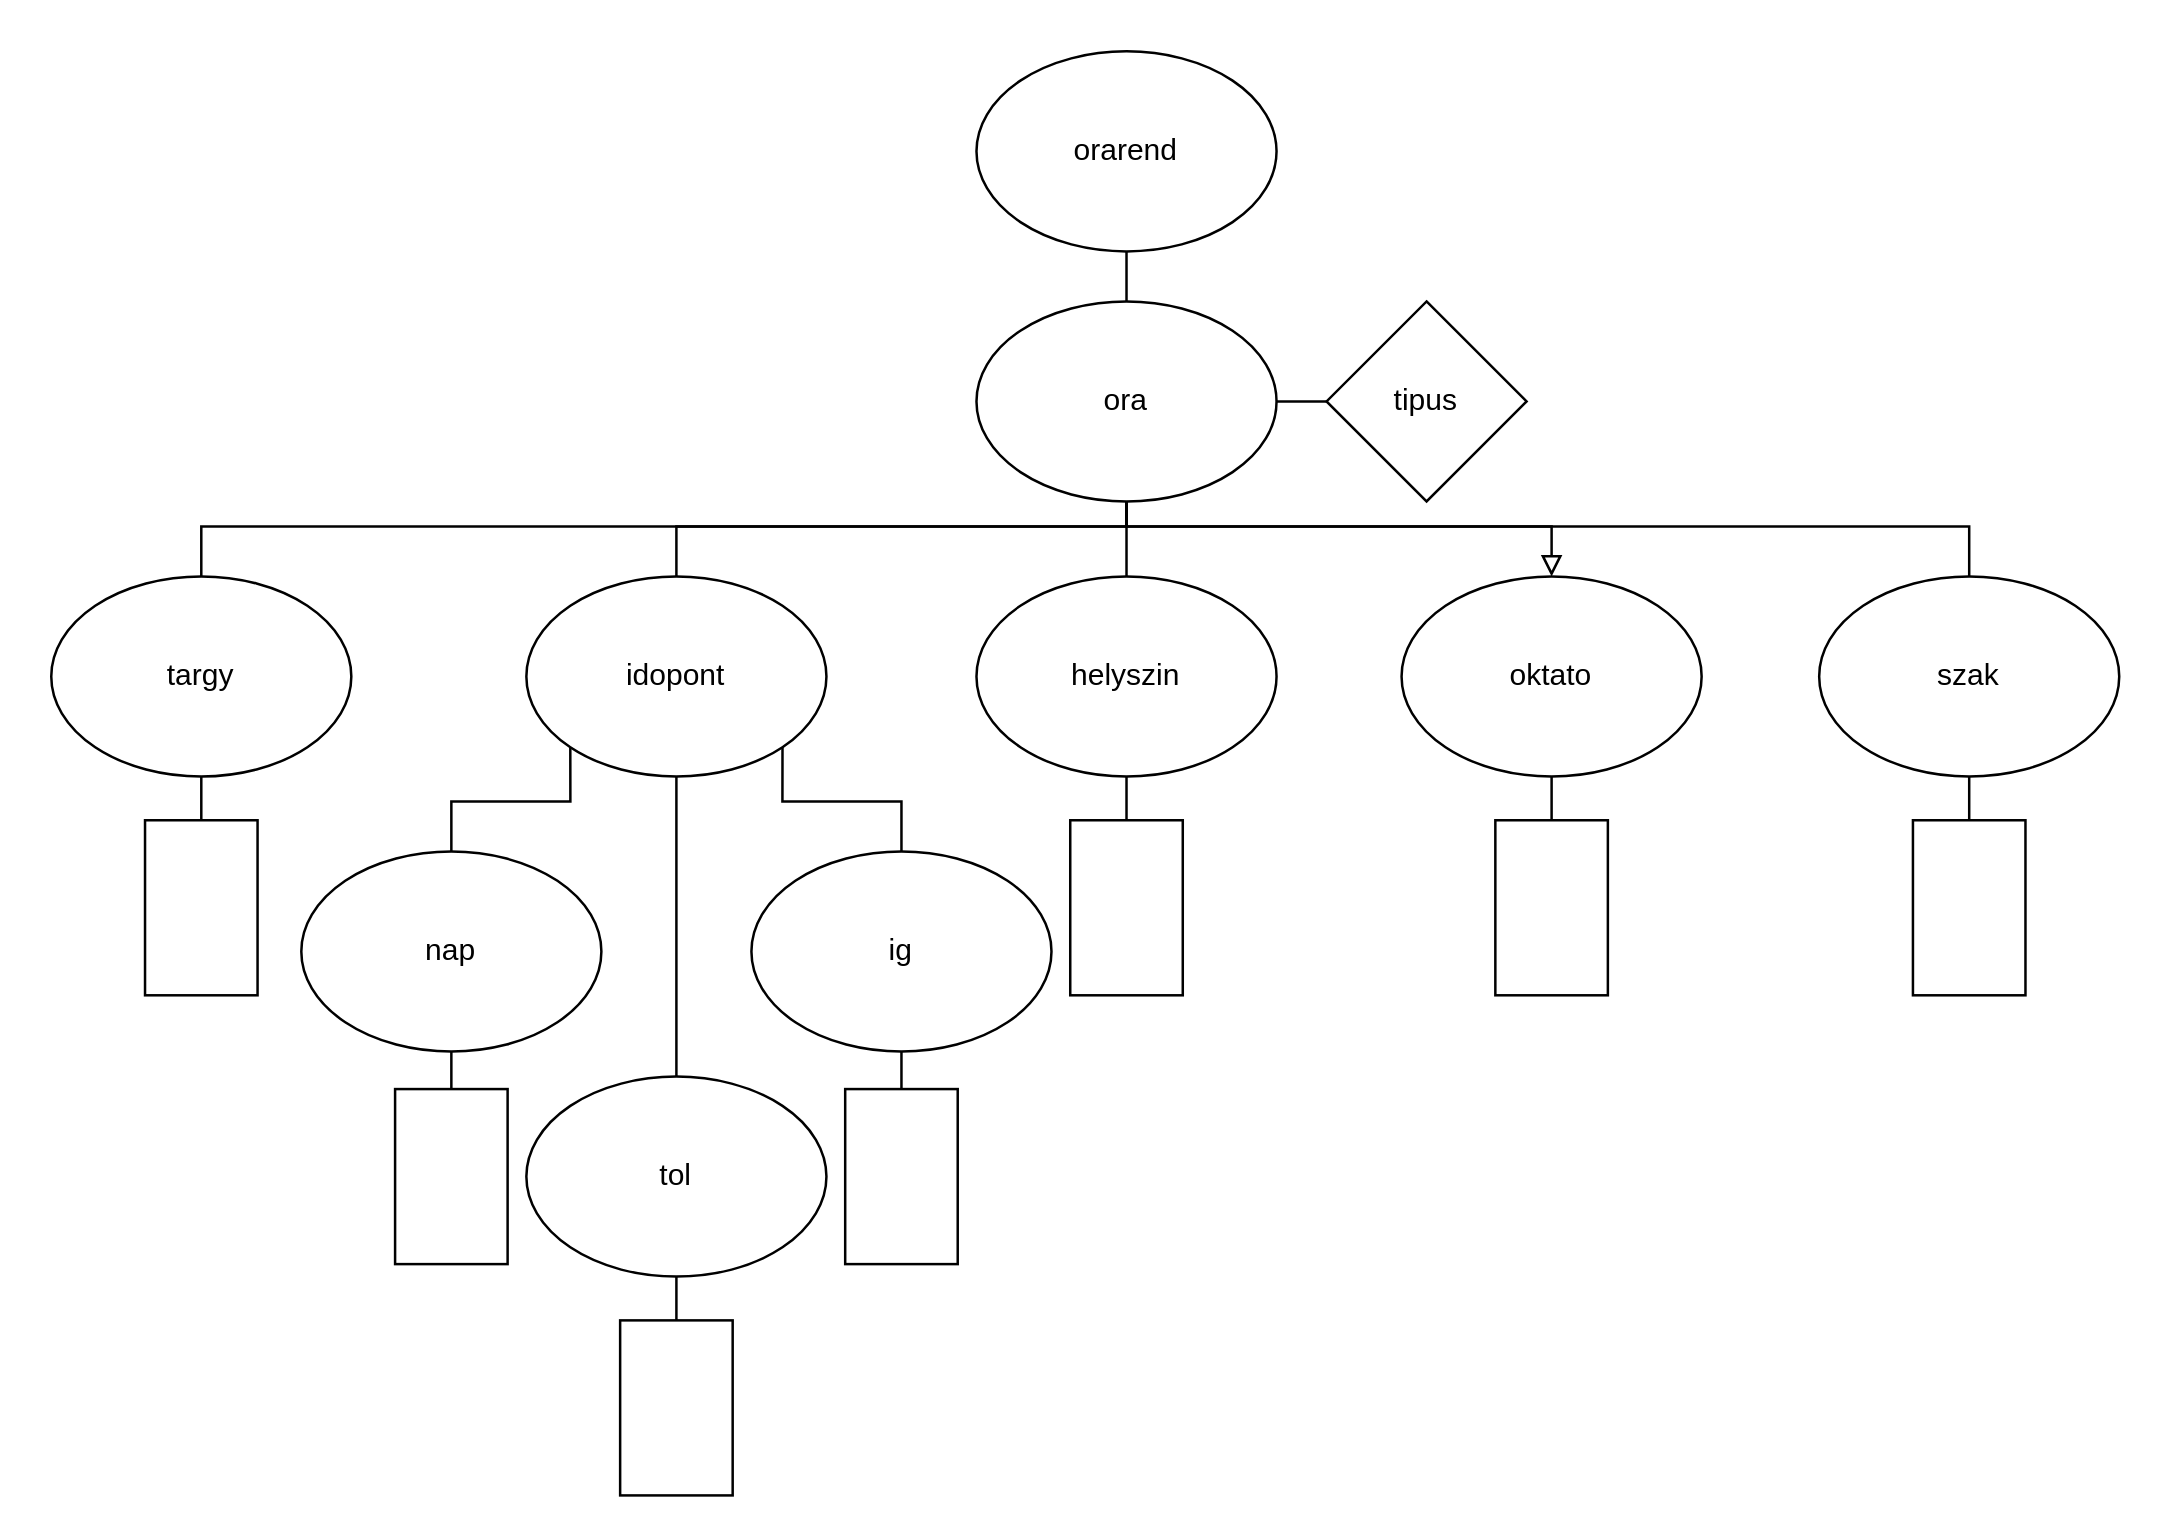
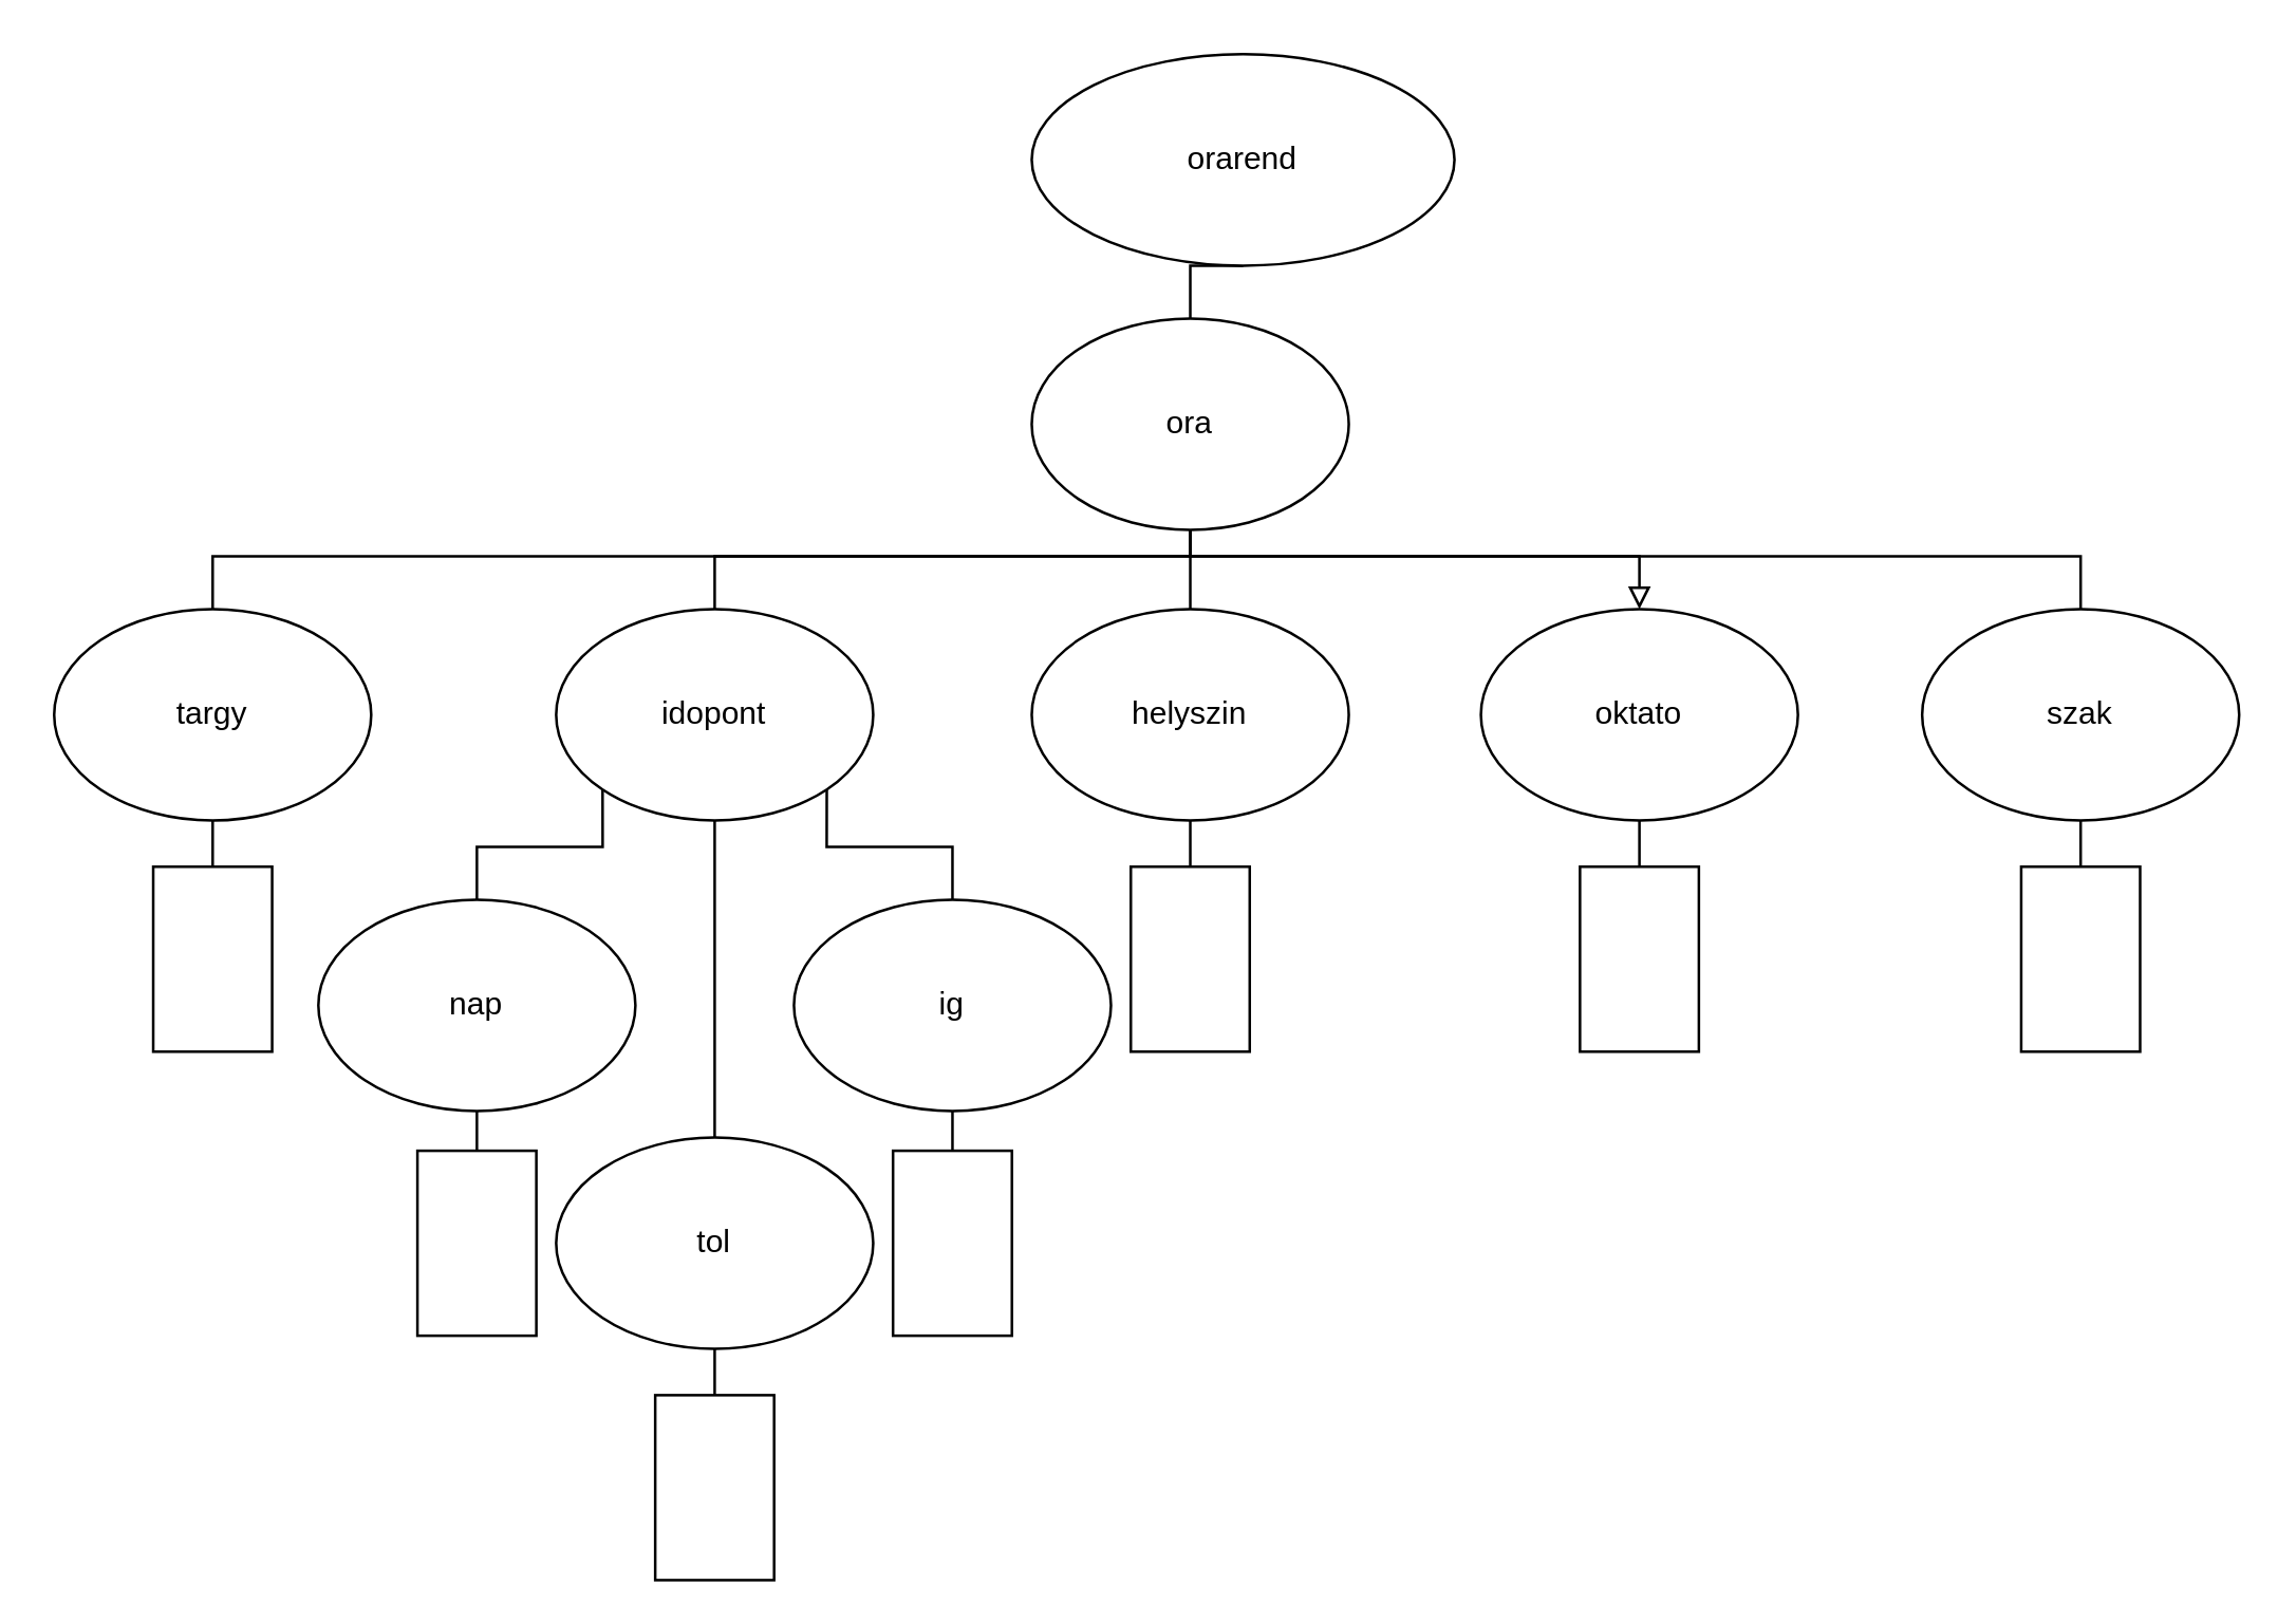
- <mxCell id="4" value="orarend" style="ellipse;whiteSpace=wrap;html=1;" vertex="1" parent="1"><mxGeometry x="390" y="20" width="120" height="80" as="geometry" /></mxCell>
+ <mxCell id="4" value="orarend" style="ellipse;whiteSpace=wrap;html=1;" vertex="1" parent="1"><mxGeometry x="390" y="20" width="160" height="80" as="geometry" /></mxCell>
- <mxCell id="5" style="edgeStyle=orthogonalEdgeStyle;rounded=0;orthogonalLoop=1;jettySize=auto;html=1;exitX=1;exitY=0.5;exitDx=0;exitDy=0;entryX=0;entryY=0.5;entryDx=0;entryDy=0;endArrow=none;endFill=0;" edge="1" parent="1" source="11" target="14"><mxGeometry relative="1" as="geometry" /></mxCell>
- <mxCell id="14" value="tipus" style="rhombus;whiteSpace=wrap;html=1;" vertex="1" parent="1"><mxGeometry x="530" y="120" width="80" height="80" as="geometry" /></mxCell>
